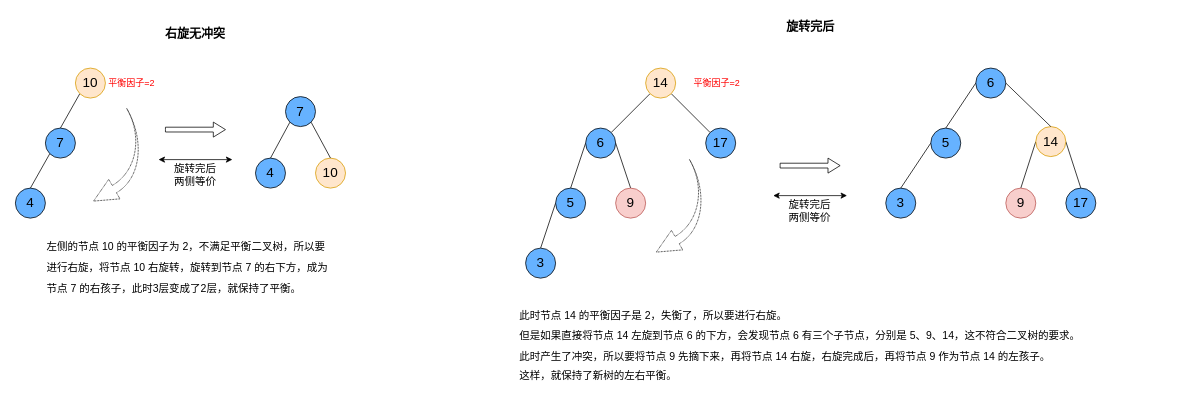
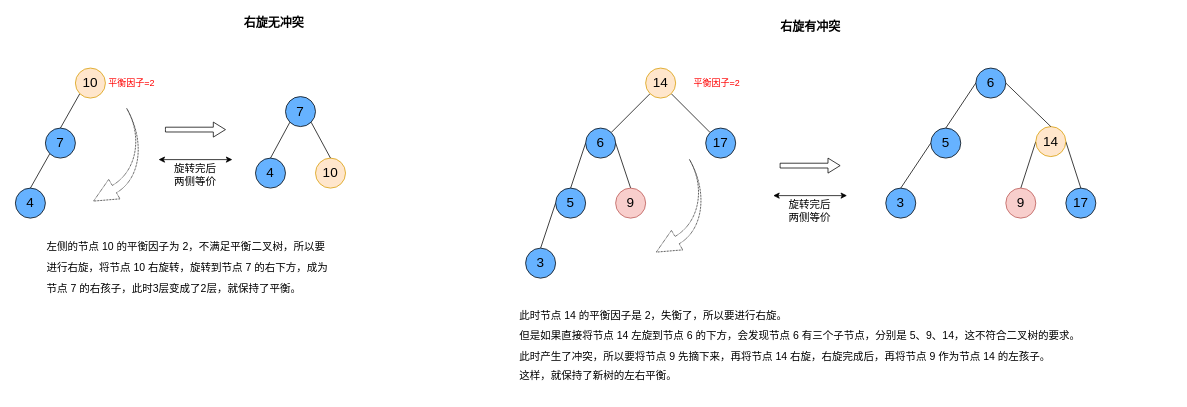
- <mxCell id="26" value="&lt;font&gt;&lt;b&gt;旋转完后&lt;/b&gt;&lt;/font&gt;" style="text;html=1;align=center;verticalAlign=middle;whiteSpace=wrap;rounded=0;fontSize=16;" parent="1" vertex="1"><mxGeometry x="1030" y="20" width="100" height="30" as="geometry" /></mxCell>
+ <mxCell id="26" value="&lt;font&gt;&lt;b&gt;右旋有冲突&lt;/b&gt;&lt;/font&gt;" style="text;html=1;align=center;verticalAlign=middle;whiteSpace=wrap;rounded=0;fontSize=16;" parent="1" vertex="1"><mxGeometry x="1030" y="20" width="100" height="30" as="geometry" /></mxCell>
- <mxCell id="2" value="&lt;font&gt;&lt;b&gt;右旋无冲突&lt;/b&gt;&lt;/font&gt;" style="text;html=1;align=center;verticalAlign=middle;whiteSpace=wrap;rounded=0;fontSize=16;" parent="1" vertex="1"><mxGeometry x="210" y="30" width="100" height="30" as="geometry" /></mxCell>
+ <mxCell id="2" value="&lt;font&gt;&lt;b&gt;右旋无冲突&lt;/b&gt;&lt;/font&gt;" style="text;html=1;align=center;verticalAlign=middle;whiteSpace=wrap;rounded=0;fontSize=16;" parent="1" vertex="1"><mxGeometry x="315" y="15" width="100" height="30" as="geometry" /></mxCell>
